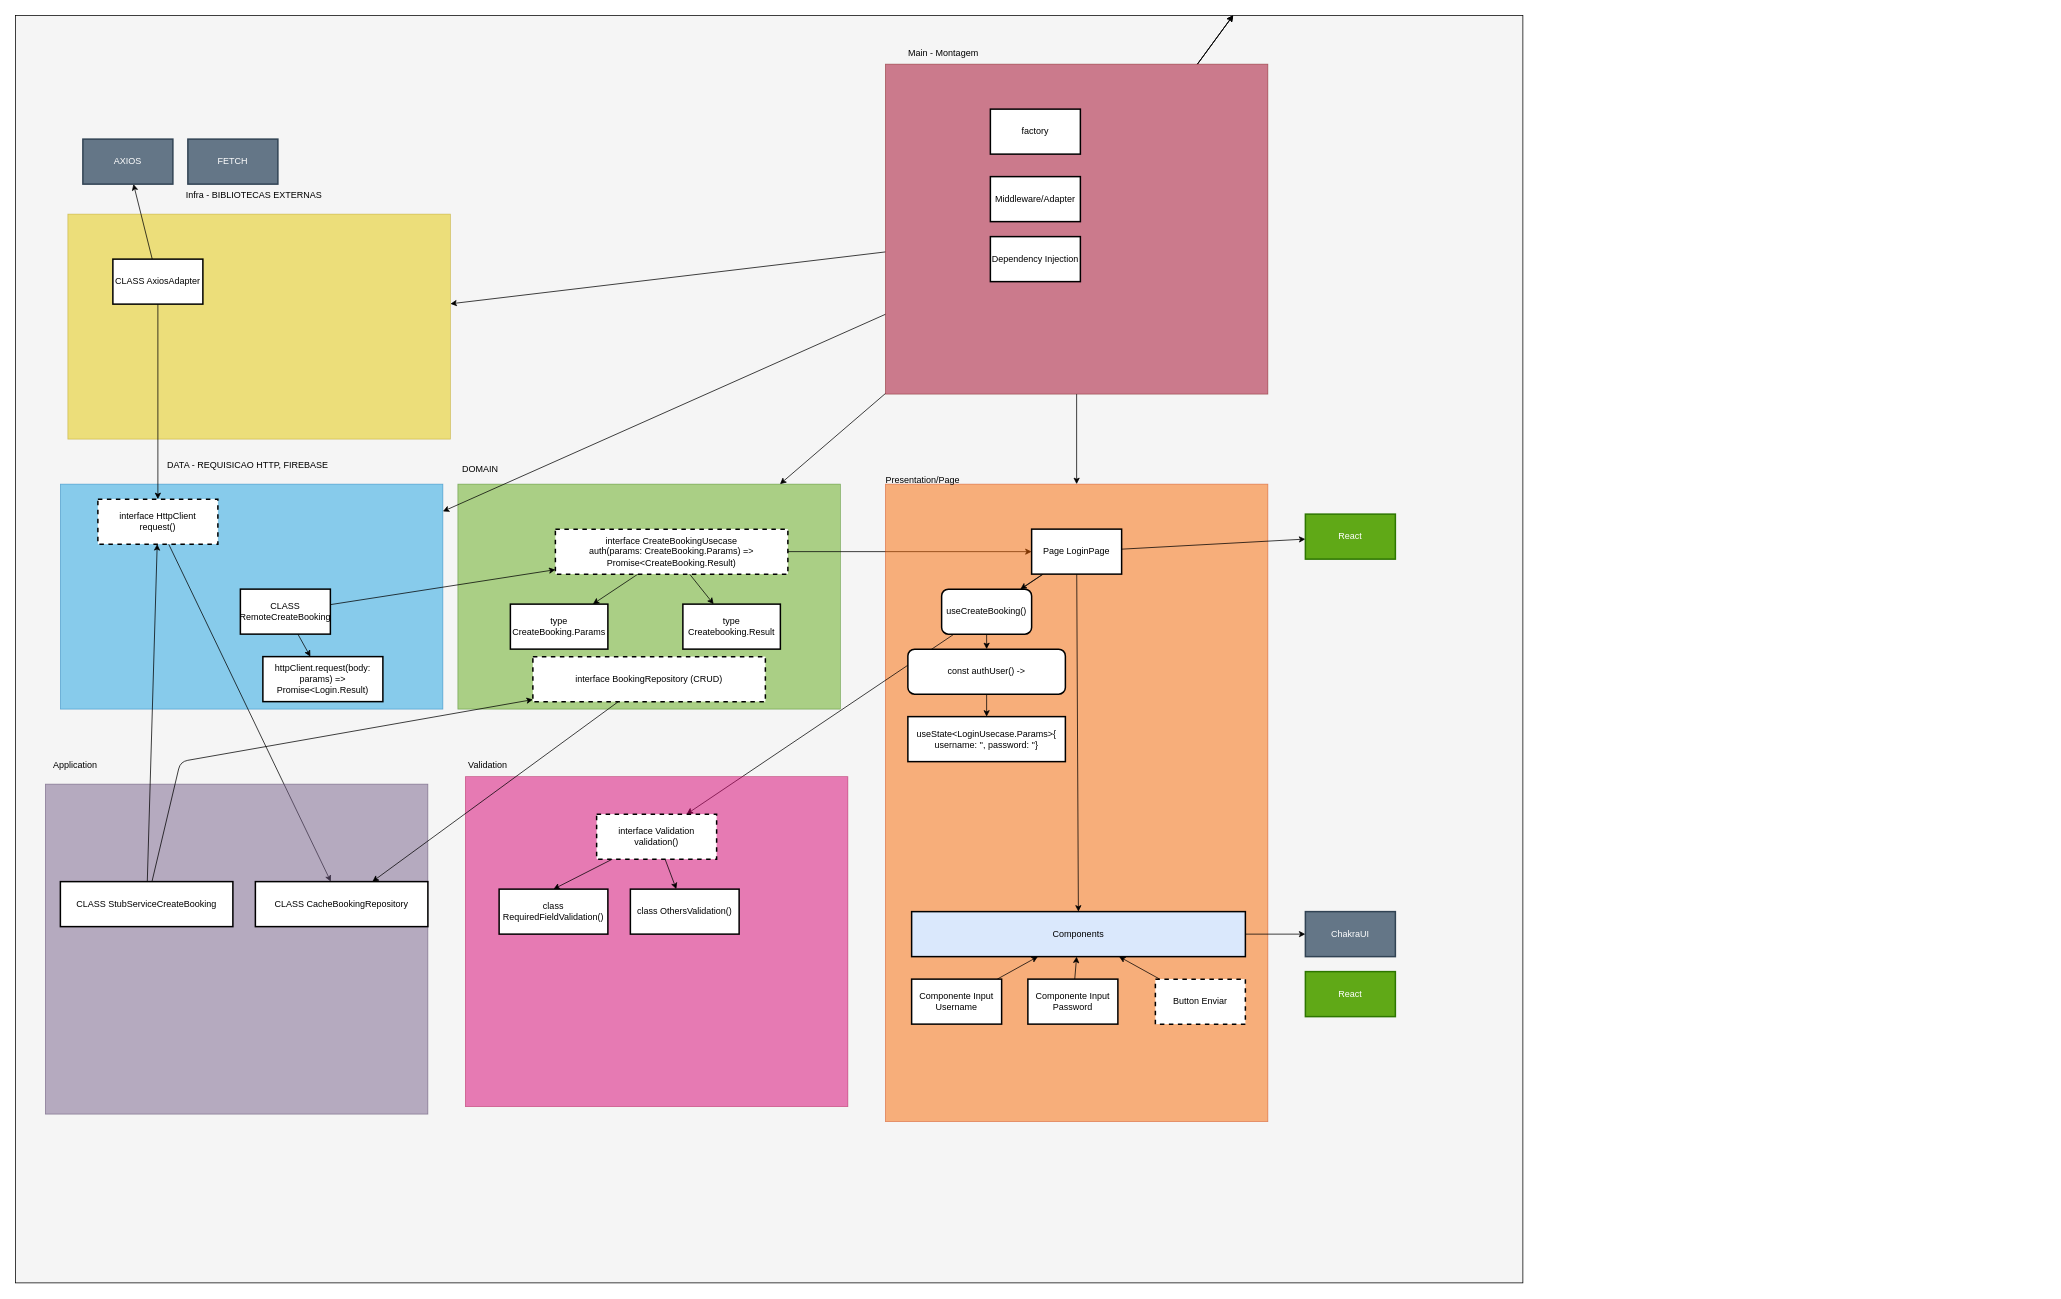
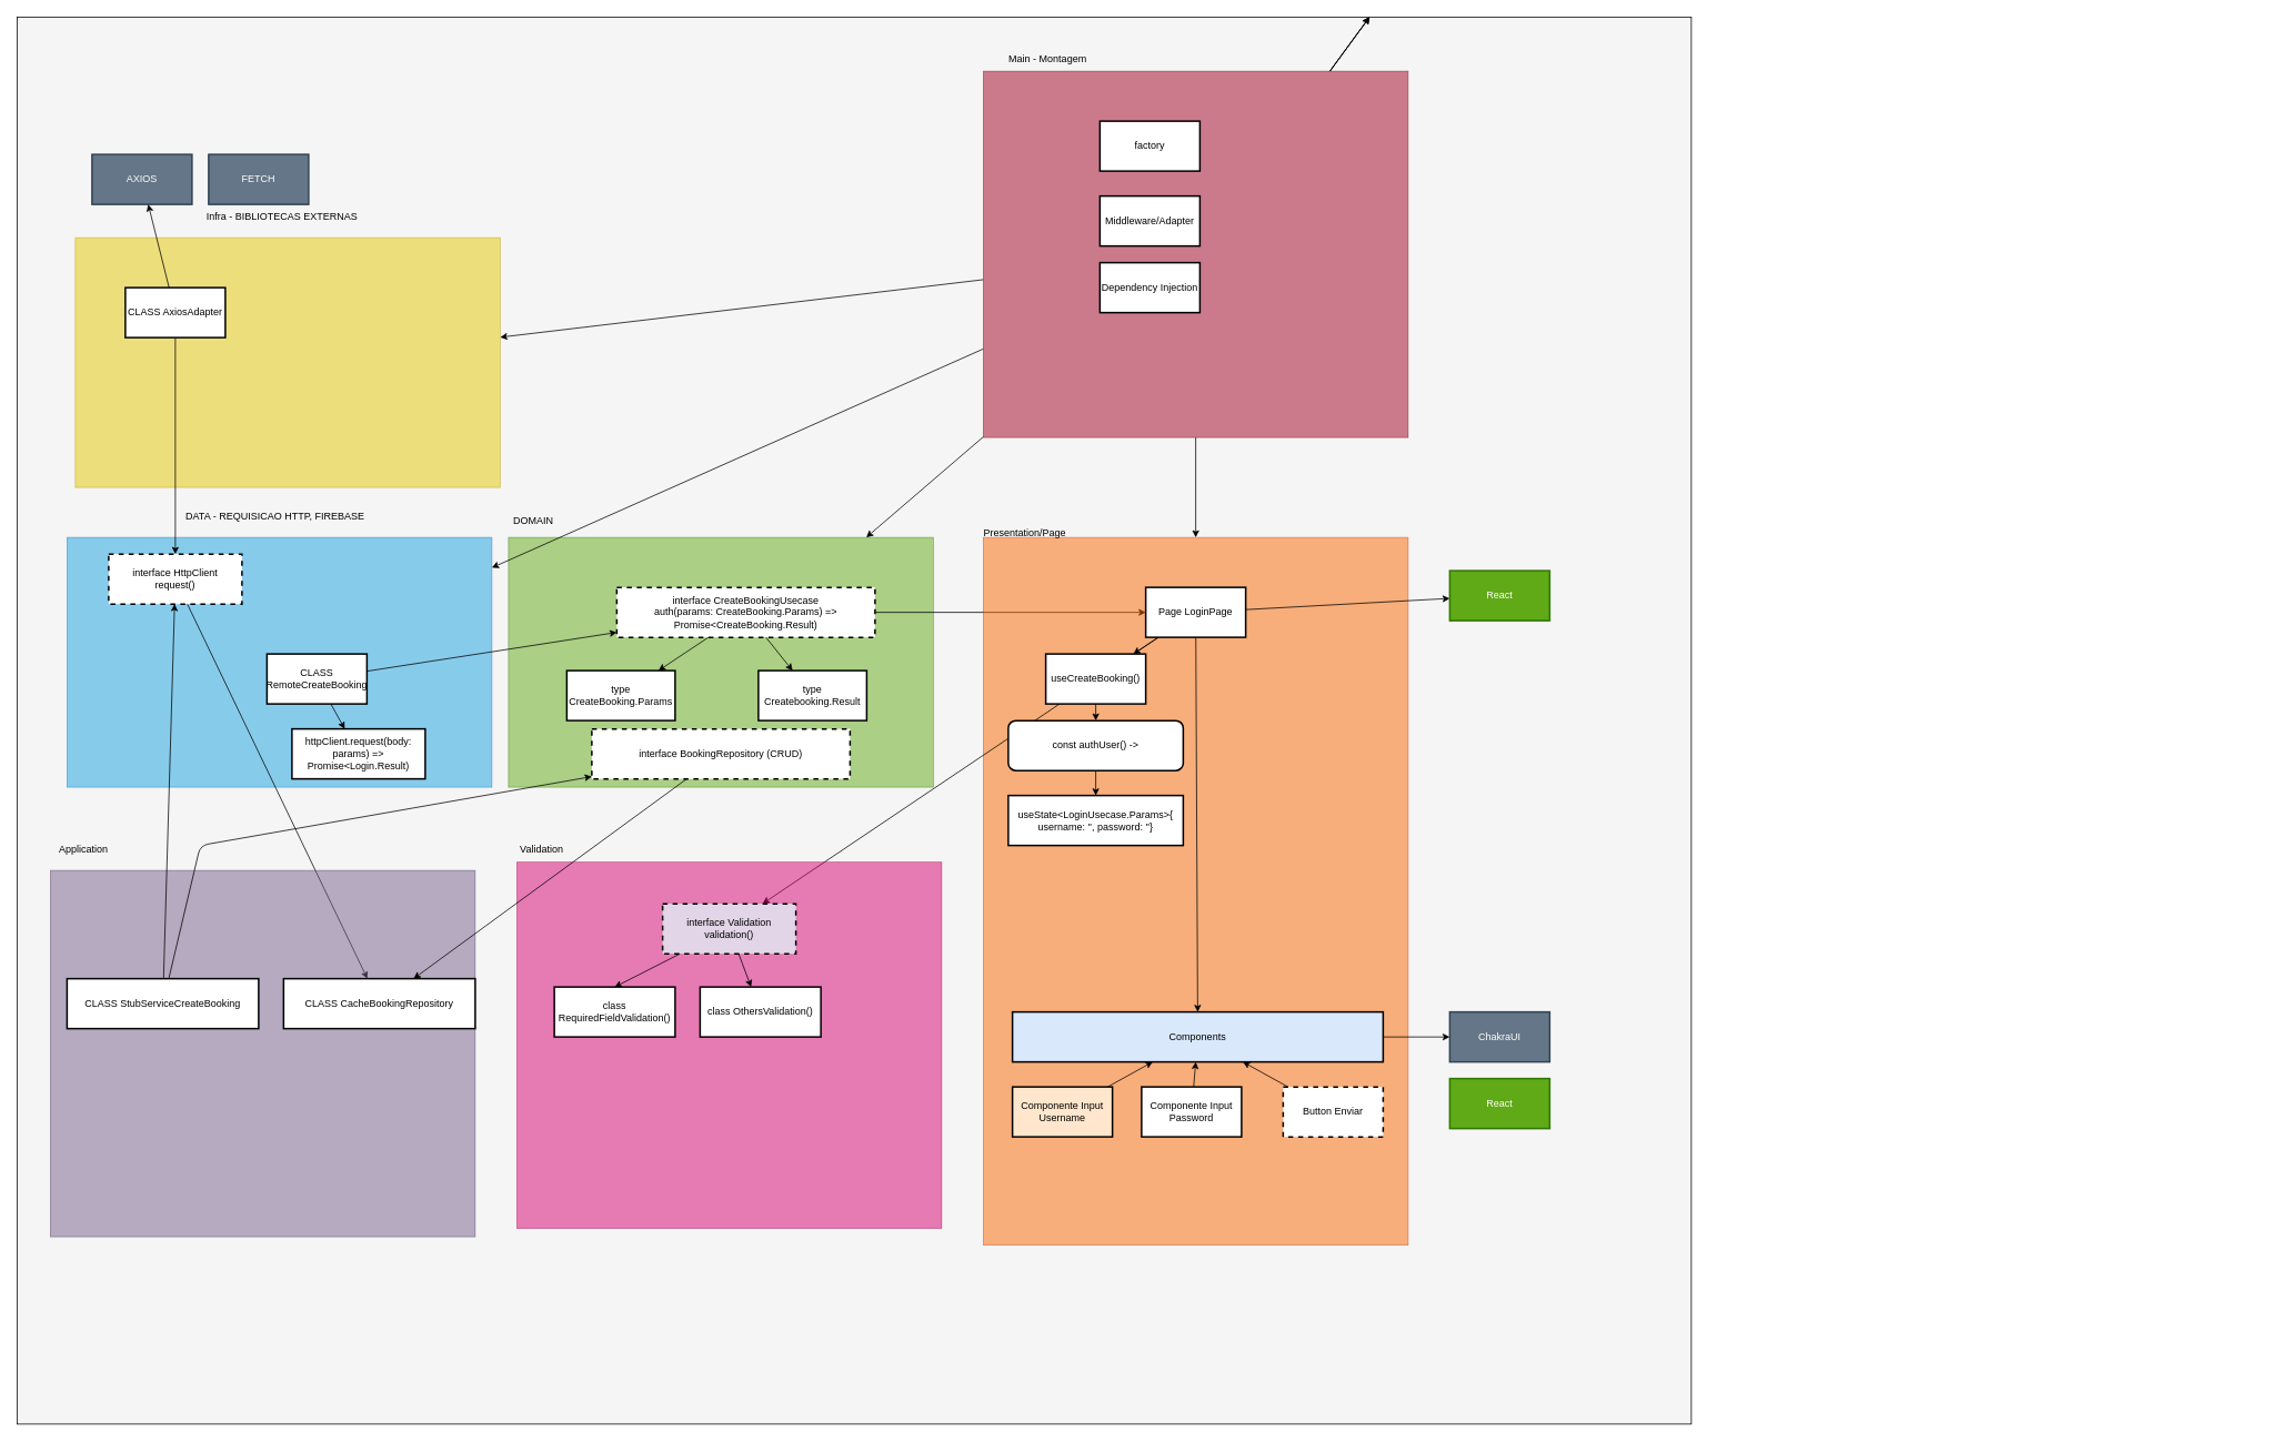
- <mxCell id="46" value="useCreateBooking()" style="whiteSpace=wrap;html=1;fontColor=#000000;fillColor=#FFFFFF;strokeWidth=2;strokeColor=#000000;rounded=1;" parent="1" vertex="1"><mxGeometry x="1255" y="785" width="120" height="60" as="geometry" /></mxCell>
+ <mxCell id="46" value="useCreateBooking()" style="rounded=0;whiteSpace=wrap;html=1;fontColor=#000000;fillColor=#FFFFFF;strokeWidth=2;strokeColor=#000000;" parent="1" vertex="1"><mxGeometry x="1255" y="785" width="120" height="60" as="geometry" /></mxCell>
- <mxCell id="72" value="interface Validation&lt;br&gt;validation()" style="rounded=0;whiteSpace=wrap;html=1;fontColor=#000000;fillColor=#FFFFFF;strokeWidth=2;strokeColor=#000000;dashed=1;" vertex="1" parent="1"><mxGeometry x="795" y="1085" width="160" height="60" as="geometry" /></mxCell>
+ <mxCell id="72" value="interface Validation&lt;br&gt;validation()" style="rounded=0;whiteSpace=wrap;html=1;fontColor=#000000;fillColor=#e1d5e7;strokeWidth=2;strokeColor=#000000;dashed=1;" vertex="1" parent="1"><mxGeometry x="795" y="1085" width="160" height="60" as="geometry" /></mxCell>
- <mxCell id="37" value="Componente Input Username" style="rounded=0;whiteSpace=wrap;html=1;fontColor=#000000;fillColor=#FFFFFF;strokeWidth=2;strokeColor=#000000;" parent="1" vertex="1"><mxGeometry x="1215" y="1305" width="120" height="60" as="geometry" /></mxCell>
+ <mxCell id="37" value="Componente Input Username" style="rounded=0;whiteSpace=wrap;html=1;fontColor=#000000;fillColor=#ffe6cc;strokeWidth=2;strokeColor=#000000;" parent="1" vertex="1"><mxGeometry x="1215" y="1305" width="120" height="60" as="geometry" /></mxCell>
